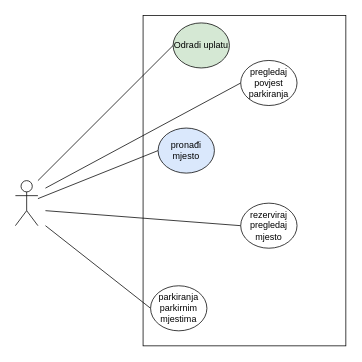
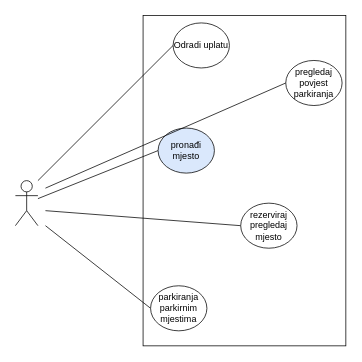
- <mxCell id="4" value="Odradi uplatu" style="ellipse;whiteSpace=wrap;html=1;fillColor=#d5e8d4;" vertex="1" parent="1"><mxGeometry x="230" y="30" width="75" height="60" as="geometry" /></mxCell>
+ <mxCell id="4" value="Odradi uplatu" style="ellipse;whiteSpace=wrap;html=1;" vertex="1" parent="1"><mxGeometry x="230" y="30" width="75" height="60" as="geometry" /></mxCell>
- <mxCell id="8" value="pregledaj povjest parkiranja" style="ellipse;whiteSpace=wrap;html=1;" vertex="1" parent="1"><mxGeometry x="320" y="80" width="75" height="60" as="geometry" /></mxCell>
+ <mxCell id="8" value="pregledaj povjest parkiranja" style="ellipse;whiteSpace=wrap;html=1;" vertex="1" parent="1"><mxGeometry x="380" y="80" width="75" height="60" as="geometry" /></mxCell>
